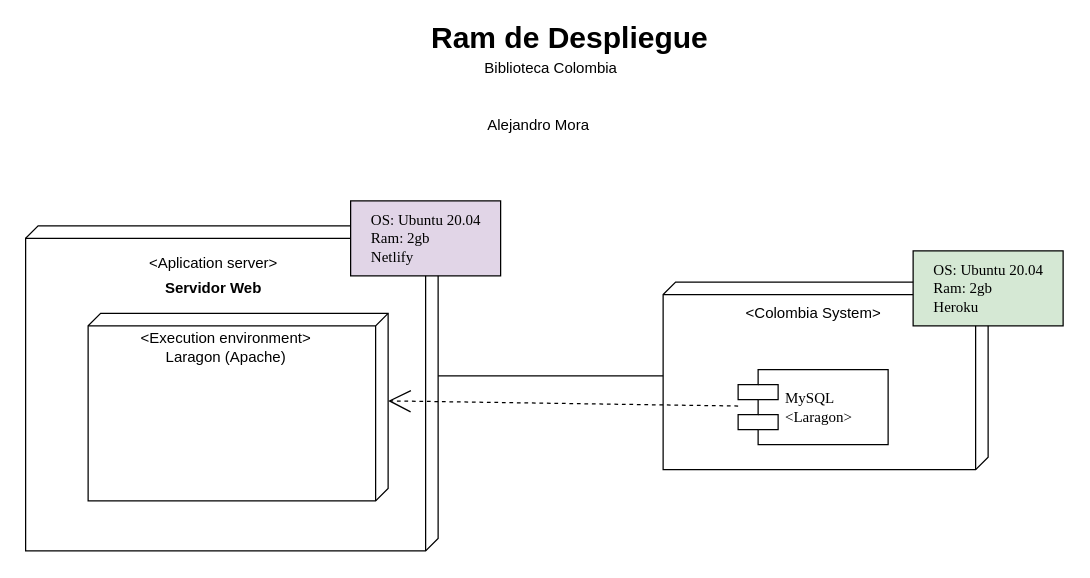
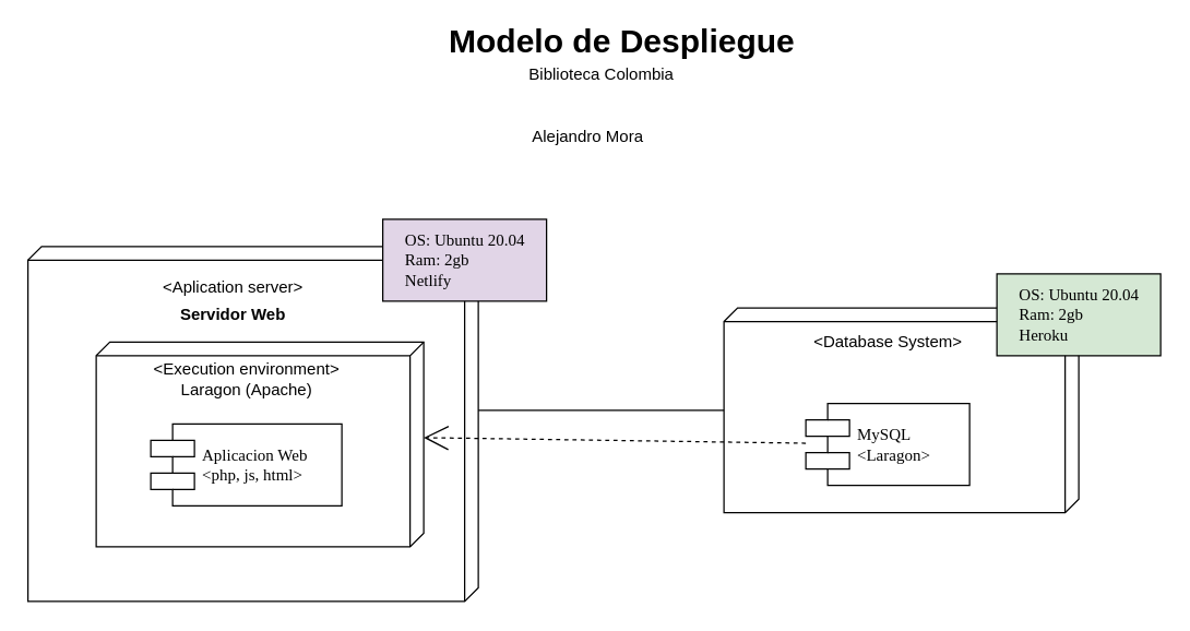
- <mxCell id="16" value="&lt;span style=&quot;font-size: 24px&quot;&gt;&lt;b&gt;Ram de Despliegue&lt;/b&gt;&lt;/span&gt;" style="text;html=1;align=center;verticalAlign=middle;resizable=0;points=[];autosize=1;strokeColor=none;fillColor=none;" vertex="1" parent="1"><mxGeometry x="320" y="20" width="270" height="20" as="geometry" /></mxCell>
+ <mxCell id="16" value="&lt;span style=&quot;font-size: 24px&quot;&gt;&lt;b&gt;Modelo de Despliegue&lt;/b&gt;&lt;/span&gt;" style="text;html=1;align=center;verticalAlign=middle;resizable=0;points=[];autosize=1;strokeColor=none;fillColor=none;" vertex="1" parent="1"><mxGeometry x="320" y="20" width="270" height="20" as="geometry" /></mxCell>
- <mxCell id="15" value="&amp;lt;Colombia System&amp;gt;" style="text;html=1;align=center;verticalAlign=middle;resizable=0;points=[];autosize=1;strokeColor=none;fillColor=none;" vertex="1" parent="1"><mxGeometry x="590" y="240" width="120" height="20" as="geometry" /></mxCell>
+ <mxCell id="15" value="&amp;lt;Database System&amp;gt;" style="text;html=1;align=center;verticalAlign=middle;resizable=0;points=[];autosize=1;strokeColor=none;fillColor=none;" vertex="1" parent="1"><mxGeometry x="590" y="240" width="120" height="20" as="geometry" /></mxCell>
+ <mxCell id="12" value="Aplicacion Web&lt;br&gt;&amp;lt;php, js, html&amp;gt;" style="shape=component;align=left;spacingLeft=36;rounded=0;shadow=0;comic=0;labelBackgroundColor=none;strokeWidth=1;fontFamily=Verdana;fontSize=12;html=1;" vertex="1" parent="1"><mxGeometry x="110" y="310" width="140" height="60" as="geometry" /></mxCell>
